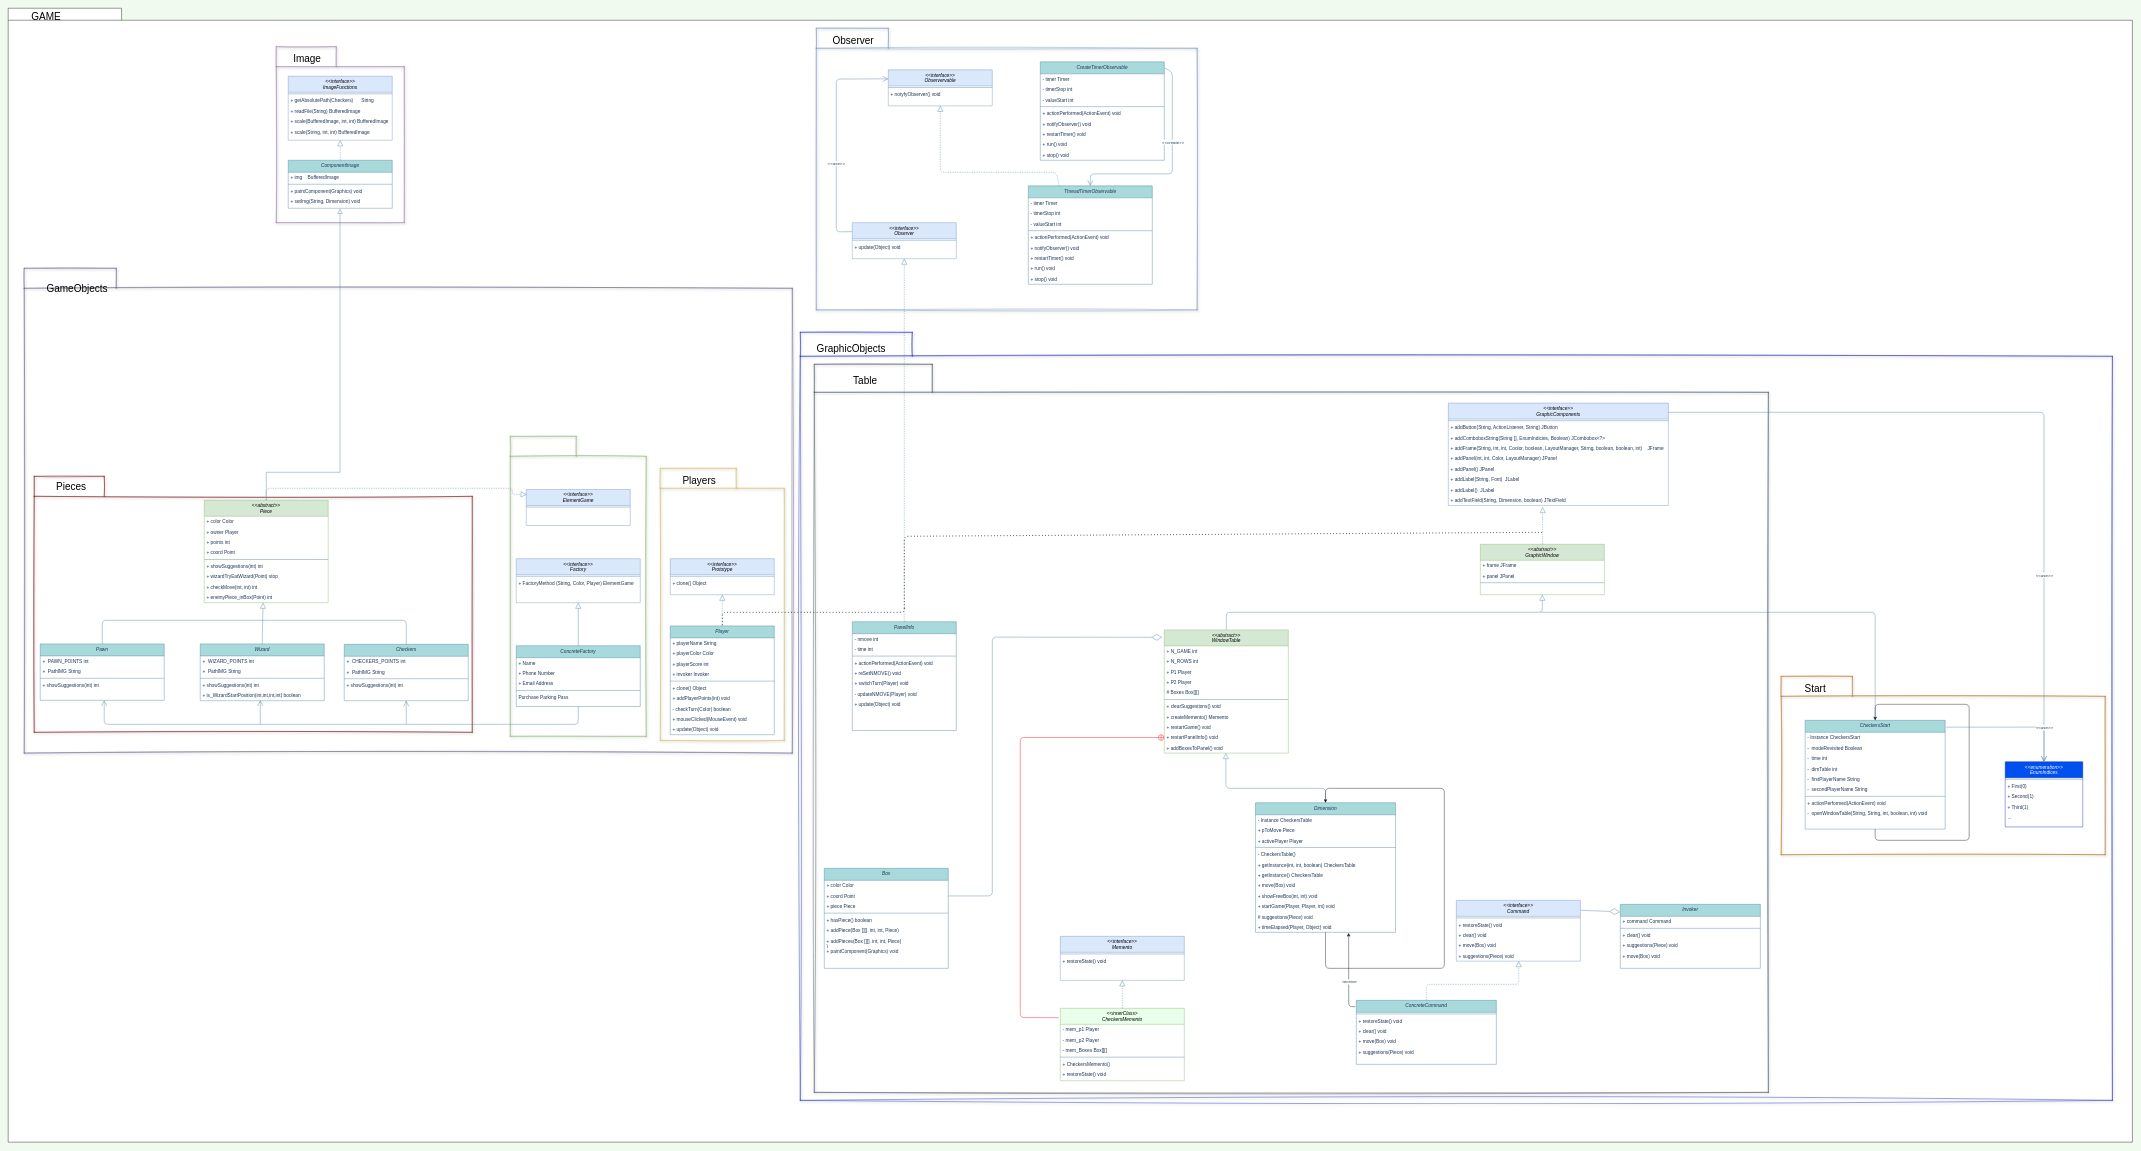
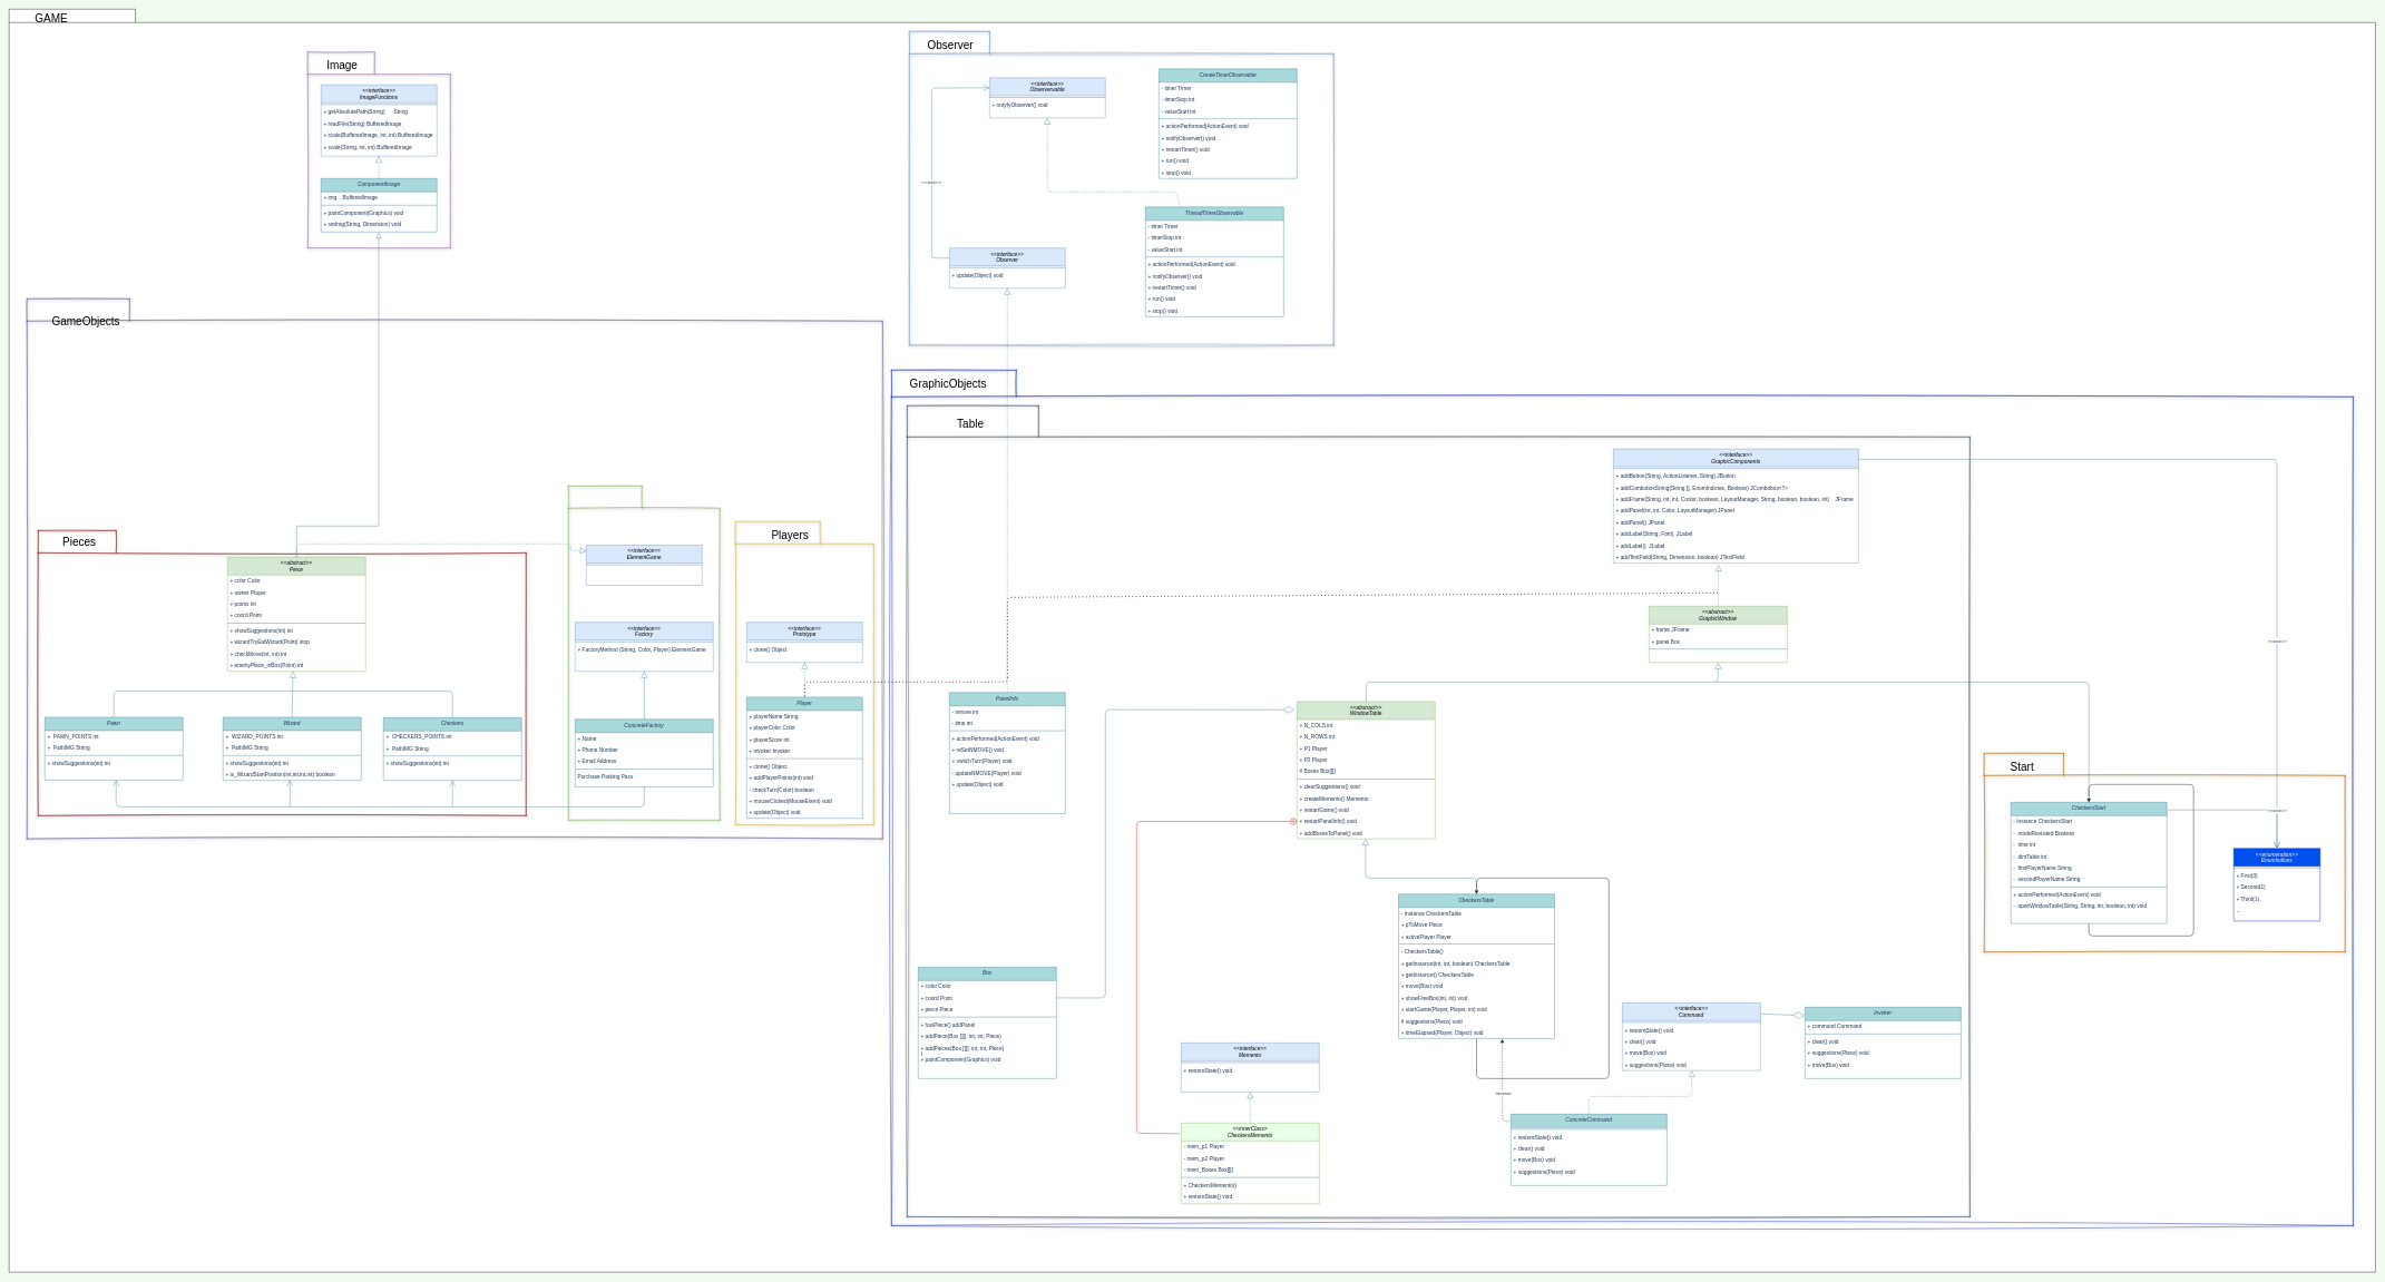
- <mxCell id="14" value="+ getAbsolutePath(Checkers)      String" style="text;align=left;verticalAlign=top;spacingLeft=4;spacingRight=4;overflow=hidden;rotatable=0;points=[[0,0.5],[1,0.5]];portConstraint=eastwest;fontColor=#1D3557;" parent="12" vertex="1"><mxGeometry y="48" width="260" height="26" as="geometry" /></mxCell>
+ <mxCell id="14" value="+ getAbsolutePath(String)      String" style="text;align=left;verticalAlign=top;spacingLeft=4;spacingRight=4;overflow=hidden;rotatable=0;points=[[0,0.5],[1,0.5]];portConstraint=eastwest;fontColor=#1D3557;" parent="12" vertex="1"><mxGeometry y="48" width="260" height="26" as="geometry" /></mxCell>
- <mxCell id="141" value="" style="endArrow=open;endFill=1;endSize=12;html=1;fontColor=#1D3557;strokeColor=#457B9D;fillColor=#A8DADC;exitX=1.003;exitY=0.063;exitDx=0;exitDy=0;exitPerimeter=0;entryX=0.5;entryY=0;entryDx=0;entryDy=0;" parent="1" source="131" target="120" edge="1"><mxGeometry width="160" relative="1" as="geometry"><mxPoint x="2050" y="401" as="sourcePoint" /><mxPoint x="2740" y="454" as="targetPoint" /><Array as="points"><mxPoint x="2930" y="179" /><mxPoint x="2930" y="434" /><mxPoint x="2725" y="434" /></Array></mxGeometry></mxCell>
- <mxCell id="142" value="&amp;lt;&amp;lt;create&amp;gt;&amp;gt;" style="edgeLabel;html=1;align=center;verticalAlign=middle;resizable=0;points=[];fontColor=#1D3557;" parent="141" vertex="1" connectable="0"><mxGeometry x="-0.231" y="1" relative="1" as="geometry"><mxPoint as="offset" /></mxGeometry></mxCell>
- <mxCell id="242" value="GraphicObjects" style="text;html=1;strokeColor=none;fillColor=none;align=center;verticalAlign=middle;whiteSpace=wrap;rounded=0;shadow=1;sketch=1;fontSize=25;" parent="1" vertex="1"><mxGeometry x="2030" y="840" width="195" height="59" as="geometry" /></mxCell>
+ <mxCell id="242" value="GraphicObjects" style="text;html=1;strokeColor=none;fillColor=none;align=center;verticalAlign=middle;whiteSpace=wrap;rounded=0;shadow=1;sketch=1;fontSize=25;" parent="1" vertex="1"><mxGeometry x="2030" y="830" width="195" height="59" as="geometry" /></mxCell>
- <mxCell id="243" value="Table" style="text;html=1;strokeColor=none;fillColor=none;align=center;verticalAlign=middle;whiteSpace=wrap;rounded=0;shadow=1;sketch=1;fontSize=25;" parent="1" vertex="1"><mxGeometry x="2065" y="920" width="195" height="59" as="geometry" /></mxCell>
+ <mxCell id="243" value="Table" style="text;html=1;strokeColor=none;fillColor=none;align=center;verticalAlign=middle;whiteSpace=wrap;rounded=0;shadow=1;sketch=1;fontSize=25;" parent="1" vertex="1"><mxGeometry x="2080" y="920" width="195" height="59" as="geometry" /></mxCell>
- <mxCell id="240" value="Players" style="text;html=1;strokeColor=none;fillColor=none;align=center;verticalAlign=middle;whiteSpace=wrap;rounded=0;shadow=1;sketch=1;fontSize=25;" parent="1" vertex="1"><mxGeometry x="1650" y="1174" width="195" height="49" as="geometry" /></mxCell>
+ <mxCell id="240" value="Players" style="text;html=1;strokeColor=none;fillColor=none;align=center;verticalAlign=middle;whiteSpace=wrap;rounded=0;shadow=1;sketch=1;fontSize=25;" parent="1" vertex="1"><mxGeometry x="1675" y="1174" width="195" height="49" as="geometry" /></mxCell>
- <mxCell id="145" value="+ panel JPanel" style="text;align=left;verticalAlign=top;spacingLeft=4;spacingRight=4;overflow=hidden;rotatable=0;points=[[0,0.5],[1,0.5]];portConstraint=eastwest;rounded=0;shadow=0;html=0;fontColor=#1D3557;" parent="143" vertex="1"><mxGeometry y="66" width="310" height="26" as="geometry" /></mxCell>
+ <mxCell id="145" value="+ panel Box" style="text;align=left;verticalAlign=top;spacingLeft=4;spacingRight=4;overflow=hidden;rotatable=0;points=[[0,0.5],[1,0.5]];portConstraint=eastwest;rounded=0;shadow=0;html=0;fontColor=#1D3557;" parent="143" vertex="1"><mxGeometry y="66" width="310" height="26" as="geometry" /></mxCell>
- <mxCell id="149" value="+ N_GAME int" style="text;align=left;verticalAlign=top;spacingLeft=4;spacingRight=4;overflow=hidden;rotatable=0;points=[[0,0.5],[1,0.5]];portConstraint=eastwest;rounded=0;shadow=0;html=0;fontColor=#1D3557;" parent="148" vertex="1"><mxGeometry y="40" width="310" height="26" as="geometry" /></mxCell>
+ <mxCell id="149" value="+ N_COLS int" style="text;align=left;verticalAlign=top;spacingLeft=4;spacingRight=4;overflow=hidden;rotatable=0;points=[[0,0.5],[1,0.5]];portConstraint=eastwest;rounded=0;shadow=0;html=0;fontColor=#1D3557;" parent="148" vertex="1"><mxGeometry y="40" width="310" height="26" as="geometry" /></mxCell>
- <mxCell id="196" value="Dimension" style="swimlane;fontStyle=2;align=center;verticalAlign=top;childLayout=stackLayout;horizontal=1;startSize=30;horizontalStack=0;resizeParent=1;resizeLast=0;collapsible=1;marginBottom=0;rounded=0;shadow=0;strokeWidth=1;fillColor=#A8DADC;strokeColor=#457B9D;fontColor=#1D3557;direction=east;" parent="1" vertex="1"><mxGeometry x="3138" y="2006" width="350" height="324" as="geometry"><mxRectangle x="780" y="-1180" width="160" height="26" as="alternateBounds" /></mxGeometry></mxCell>
+ <mxCell id="196" value="CheckersTable" style="swimlane;fontStyle=2;align=center;verticalAlign=top;childLayout=stackLayout;horizontal=1;startSize=30;horizontalStack=0;resizeParent=1;resizeLast=0;collapsible=1;marginBottom=0;rounded=0;shadow=0;strokeWidth=1;fillColor=#A8DADC;strokeColor=#457B9D;fontColor=#1D3557;direction=east;" parent="1" vertex="1"><mxGeometry x="3138" y="2006" width="350" height="324" as="geometry"><mxRectangle x="780" y="-1180" width="160" height="26" as="alternateBounds" /></mxGeometry></mxCell>
- <mxCell id="191" value="+ hasPiece() boolean" style="text;align=left;verticalAlign=top;spacingLeft=4;spacingRight=4;overflow=hidden;rotatable=0;points=[[0,0.5],[1,0.5]];portConstraint=eastwest;rounded=0;shadow=0;html=0;fontColor=#1D3557;" parent="186" vertex="1"><mxGeometry y="116" width="310" height="26" as="geometry" /></mxCell>
+ <mxCell id="191" value="+ hasPiece() addPanel" style="text;align=left;verticalAlign=top;spacingLeft=4;spacingRight=4;overflow=hidden;rotatable=0;points=[[0,0.5],[1,0.5]];portConstraint=eastwest;rounded=0;shadow=0;html=0;fontColor=#1D3557;" parent="186" vertex="1"><mxGeometry y="116" width="310" height="26" as="geometry" /></mxCell>
- <mxCell id="224" value="" style="endArrow=classic;html=1;fontColor=#1D3557;fillColor=#A8DADC;strokeColor=#080808;entryX=0.665;entryY=1.07;entryDx=0;entryDy=0;entryPerimeter=0;exitX=-0.007;exitY=0.098;exitDx=0;exitDy=0;exitPerimeter=0;" parent="1" source="226" target="208" edge="1"><mxGeometry width="50" height="50" relative="1" as="geometry"><mxPoint x="3010" y="2370" as="sourcePoint" /><mxPoint x="3050" y="2220" as="targetPoint" /><Array as="points"><mxPoint x="3371" y="2516" /></Array></mxGeometry></mxCell>
+ <mxCell id="224" value="" style="endArrow=classic;html=1;fontColor=#1D3557;fillColor=#A8DADC;strokeColor=#080808;entryX=0.665;entryY=1.07;entryDx=0;entryDy=0;entryPerimeter=0;exitX=-0.007;exitY=0.098;exitDx=0;exitDy=0;exitPerimeter=0;dashed=1;" parent="1" source="226" target="208" edge="1"><mxGeometry width="50" height="50" relative="1" as="geometry"><mxPoint x="3010" y="2370" as="sourcePoint" /><mxPoint x="3050" y="2220" as="targetPoint" /><Array as="points"><mxPoint x="3371" y="2516" /></Array></mxGeometry></mxCell>
